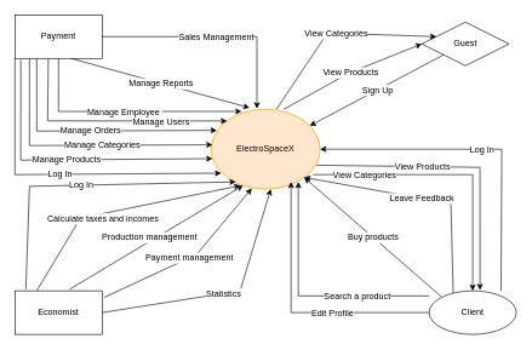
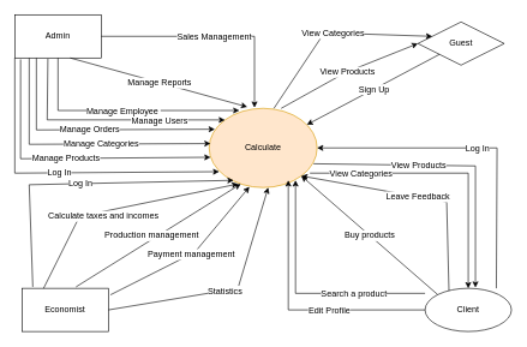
- <mxCell id="3" value="Payment" style="rounded=0;whiteSpace=wrap;html=1;" parent="1" vertex="1"><mxGeometry x="20" y="20" width="120" height="60" as="geometry" /></mxCell>
+ <mxCell id="3" value="Admin" style="rounded=0;whiteSpace=wrap;html=1;" parent="1" vertex="1"><mxGeometry x="20" y="20" width="120" height="60" as="geometry" /></mxCell>
- <mxCell id="2" value="ElectroSpaceX" style="ellipse;whiteSpace=wrap;html=1;fillColor=#ffe6cc;strokeColor=#d79b00;" parent="1" vertex="1"><mxGeometry x="290" y="150" width="150" height="110" as="geometry" /></mxCell>
+ <mxCell id="2" value="Calculate" style="ellipse;whiteSpace=wrap;html=1;fillColor=#ffe6cc;strokeColor=#d79b00;" parent="1" vertex="1"><mxGeometry x="290" y="150" width="150" height="110" as="geometry" /></mxCell>
- <mxCell id="5" value="Economist" style="rounded=0;whiteSpace=wrap;html=1;" parent="1" vertex="1"><mxGeometry x="20" y="400" width="120" height="60" as="geometry" /></mxCell>
+ <mxCell id="5" value="Economist" style="rounded=0;whiteSpace=wrap;html=1;" parent="1" vertex="1"><mxGeometry x="30" y="400" width="120" height="60" as="geometry" /></mxCell>
